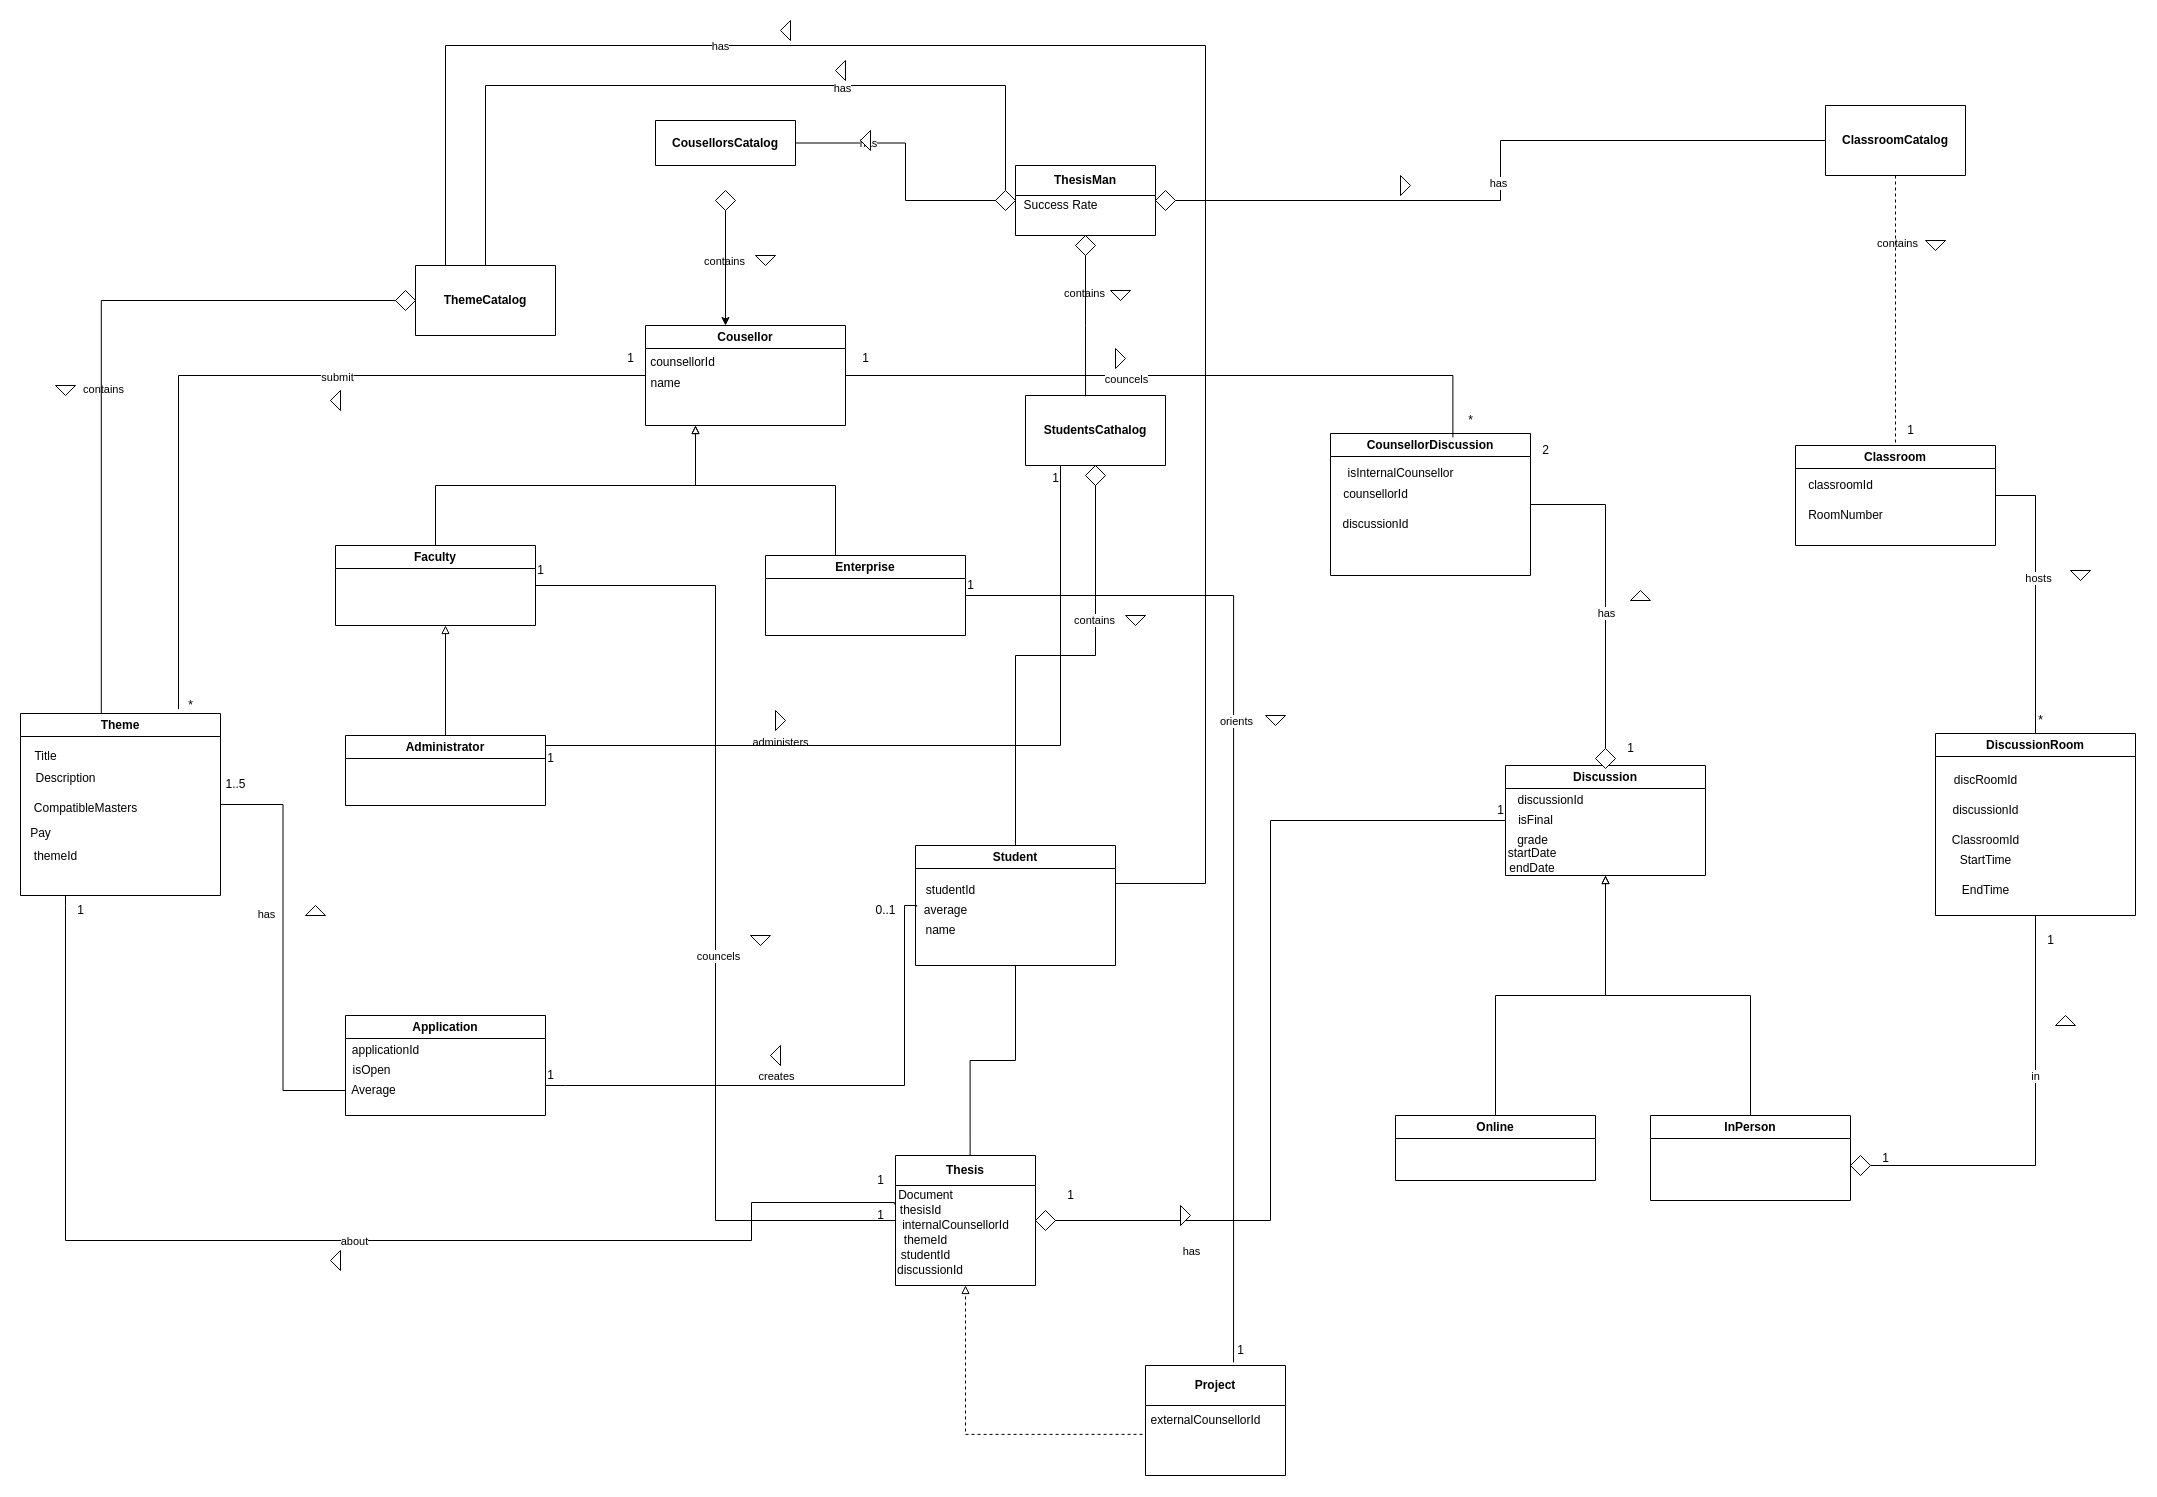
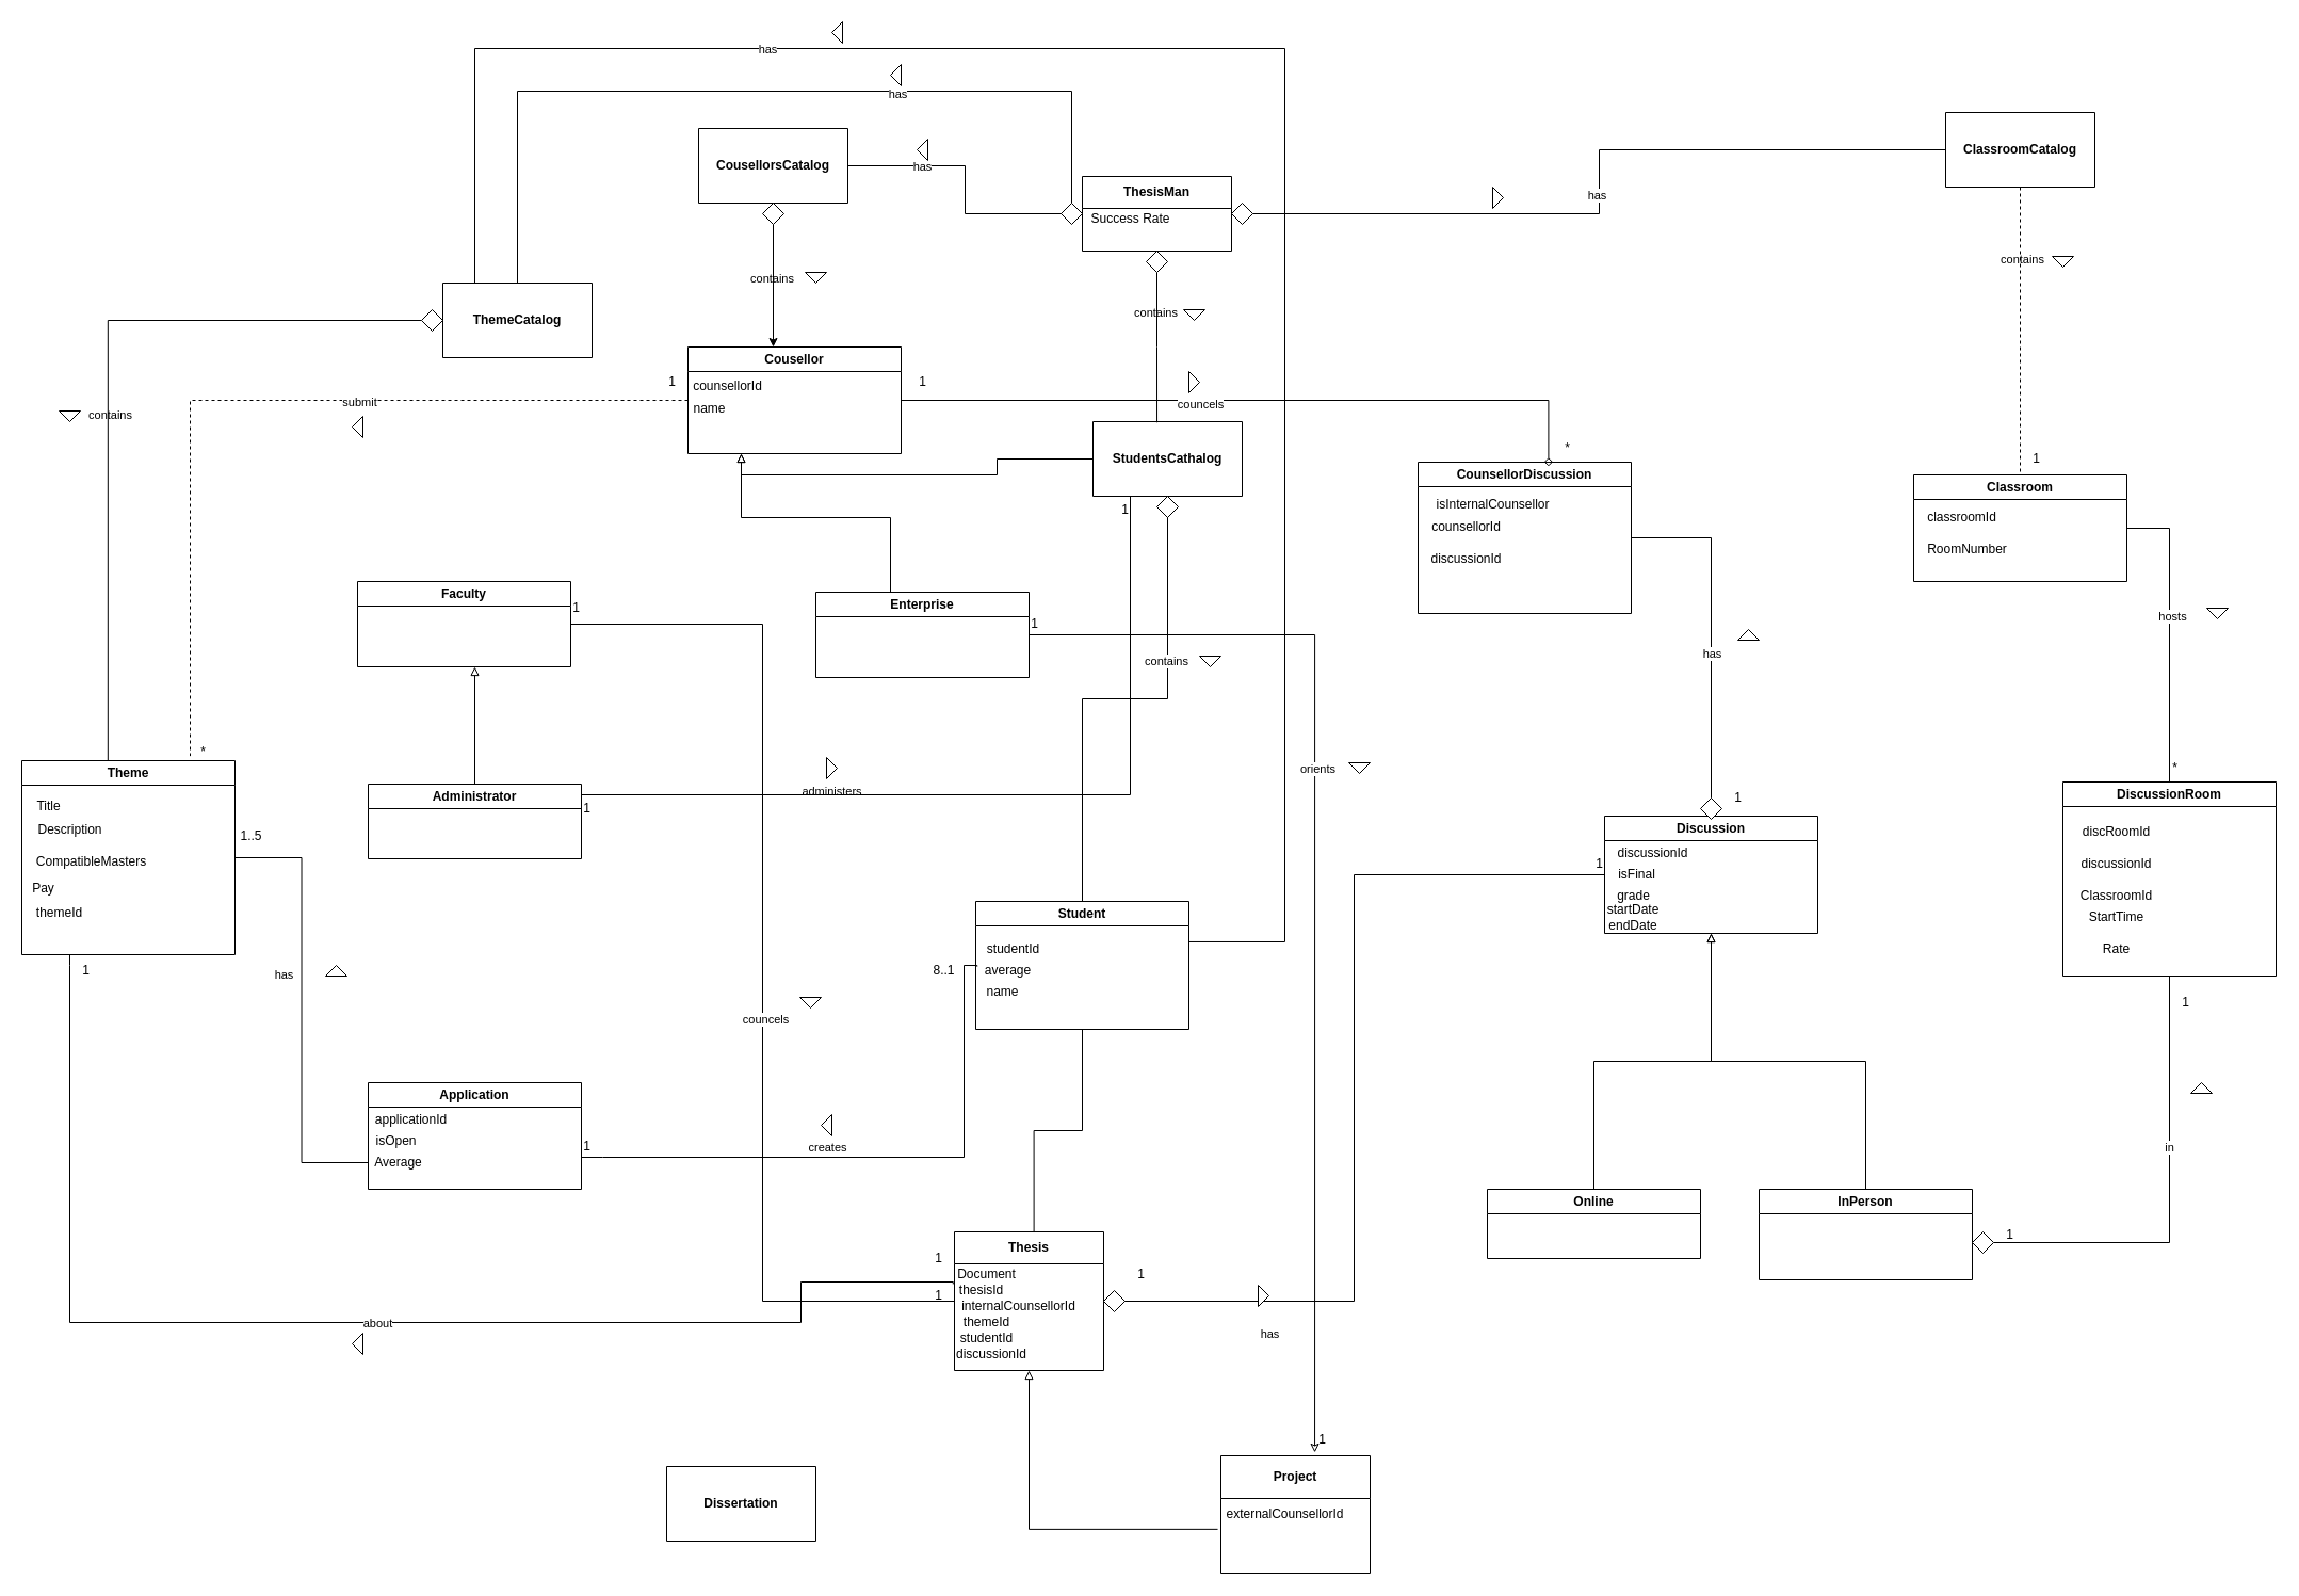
- <mxCell id="23" value="CousellorsCatalog" style="swimlane;whiteSpace=wrap;html=1;startSize=70;labelBackgroundColor=none;" parent="1" vertex="1"><mxGeometry x="655" y="120" width="140" height="45" as="geometry" /></mxCell>
+ <mxCell id="23" value="CousellorsCatalog" style="swimlane;whiteSpace=wrap;html=1;startSize=70;labelBackgroundColor=none;" parent="1" vertex="1"><mxGeometry x="655" y="120" width="140" height="70" as="geometry" /></mxCell>
- <mxCell id="110" style="edgeStyle=orthogonalEdgeStyle;rounded=0;orthogonalLoop=1;jettySize=auto;html=1;entryX=0.612;entryY=0.028;entryDx=0;entryDy=0;entryPerimeter=0;labelBackgroundColor=none;fontColor=default;endArrow=none;endFill=0;" parent="1" source="62" target="69" edge="1"><mxGeometry relative="1" as="geometry" /></mxCell>
+ <mxCell id="110" style="edgeStyle=orthogonalEdgeStyle;rounded=0;orthogonalLoop=1;jettySize=auto;html=1;entryX=0.612;entryY=0.028;entryDx=0;entryDy=0;entryPerimeter=0;labelBackgroundColor=none;fontColor=default;endArrow=diamond;endFill=0;" parent="1" source="62" target="69" edge="1"><mxGeometry relative="1" as="geometry" /></mxCell>
- <mxCell id="130" value="2" style="text;html=1;align=center;verticalAlign=middle;resizable=0;points=[];autosize=1;strokeColor=none;fillColor=none;labelBackgroundColor=none;" parent="1" vertex="1"><mxGeometry x="1530" y="435" width="30" height="30" as="geometry" /></mxCell>
- <mxCell id="108" style="edgeStyle=orthogonalEdgeStyle;rounded=0;orthogonalLoop=1;jettySize=auto;html=1;entryX=0.79;entryY=-0.024;entryDx=0;entryDy=0;entryPerimeter=0;endArrow=none;endFill=0;labelBackgroundColor=none;fontColor=default;" parent="1" source="62" target="27" edge="1"><mxGeometry relative="1" as="geometry" /></mxCell>
+ <mxCell id="108" style="edgeStyle=orthogonalEdgeStyle;rounded=0;orthogonalLoop=1;jettySize=auto;html=1;entryX=0.79;entryY=-0.024;entryDx=0;entryDy=0;entryPerimeter=0;endArrow=none;endFill=0;labelBackgroundColor=none;fontColor=default;dashed=1;" parent="1" source="62" target="27" edge="1"><mxGeometry relative="1" as="geometry" /></mxCell>
- <mxCell id="60" style="edgeStyle=orthogonalEdgeStyle;rounded=0;orthogonalLoop=1;jettySize=auto;html=1;endArrow=none;endFill=0;startArrow=block;startFill=0;labelBackgroundColor=none;fontColor=default;exitX=0.25;exitY=1;exitDx=0;exitDy=0;" parent="1" source="62" target="100" edge="1"><mxGeometry relative="1" as="geometry" /></mxCell>
+ <mxCell id="60" style="edgeStyle=orthogonalEdgeStyle;rounded=0;orthogonalLoop=1;jettySize=auto;html=1;endArrow=none;endFill=0;startArrow=block;startFill=0;labelBackgroundColor=none;fontColor=default;exitX=0.25;exitY=1;exitDx=0;exitDy=0;" parent="1" source="62" target="12" edge="1"><mxGeometry relative="1" as="geometry" /></mxCell>
- <mxCell id="61" style="edgeStyle=orthogonalEdgeStyle;rounded=0;orthogonalLoop=1;jettySize=auto;html=1;endArrow=block;endFill=0;startArrow=block;startFill=0;labelBackgroundColor=none;fontColor=default;exitX=0.25;exitY=1;exitDx=0;exitDy=0;entryX=0.959;entryY=0.034;entryDx=0;entryDy=0;entryPerimeter=0;" parent="1" source="62" target="101" edge="1"><mxGeometry relative="1" as="geometry"><Array as="points"><mxPoint x="695" y="485" /><mxPoint x="835" y="485" /><mxPoint x="835" y="578" /></Array></mxGeometry></mxCell>
+ <mxCell id="61" style="edgeStyle=orthogonalEdgeStyle;rounded=0;orthogonalLoop=1;jettySize=auto;html=1;endArrow=none;endFill=0;startArrow=block;startFill=0;labelBackgroundColor=none;fontColor=default;exitX=0.25;exitY=1;exitDx=0;exitDy=0;entryX=0.959;entryY=0.034;entryDx=0;entryDy=0;entryPerimeter=0;" parent="1" source="62" target="101" edge="1"><mxGeometry relative="1" as="geometry"><Array as="points"><mxPoint x="695" y="485" /><mxPoint x="835" y="485" /><mxPoint x="835" y="578" /></Array></mxGeometry></mxCell>
- <mxCell id="93" value="EndTime" style="text;html=1;align=center;verticalAlign=middle;resizable=0;points=[];autosize=1;strokeColor=none;fillColor=none;labelBackgroundColor=none;" parent="91" vertex="1"><mxGeometry x="15" y="142" width="70" height="30" as="geometry" /></mxCell>
+ <mxCell id="93" value="Rate" style="text;html=1;align=center;verticalAlign=middle;resizable=0;points=[];autosize=1;strokeColor=none;fillColor=none;labelBackgroundColor=none;" parent="91" vertex="1"><mxGeometry x="15" y="142" width="70" height="30" as="geometry" /></mxCell>
- <mxCell id="43" value="0..1" style="text;html=1;align=center;verticalAlign=middle;resizable=0;points=[];autosize=1;strokeColor=none;fillColor=none;labelBackgroundColor=none;" parent="1" vertex="1"><mxGeometry x="865" y="895" width="40" height="30" as="geometry" /></mxCell>
+ <mxCell id="43" value="8..1" style="text;html=1;align=center;verticalAlign=middle;resizable=0;points=[];autosize=1;strokeColor=none;fillColor=none;labelBackgroundColor=none;" parent="1" vertex="1"><mxGeometry x="865" y="895" width="40" height="30" as="geometry" /></mxCell>
- <mxCell id="102" style="edgeStyle=orthogonalEdgeStyle;rounded=0;orthogonalLoop=1;jettySize=auto;html=1;entryX=0.629;entryY=-0.028;entryDx=0;entryDy=0;entryPerimeter=0;endArrow=none;endFill=0;labelBackgroundColor=none;fontColor=default;" parent="1" source="101" target="58" edge="1"><mxGeometry relative="1" as="geometry" /></mxCell>
+ <mxCell id="102" style="edgeStyle=orthogonalEdgeStyle;rounded=0;orthogonalLoop=1;jettySize=auto;html=1;entryX=0.629;entryY=-0.028;entryDx=0;entryDy=0;entryPerimeter=0;endArrow=classic;endFill=0;labelBackgroundColor=none;fontColor=default;" parent="1" source="101" target="58" edge="1"><mxGeometry relative="1" as="geometry" /></mxCell>
+ <mxCell id="56" value="Dissertation" style="swimlane;whiteSpace=wrap;html=1;startSize=70;labelBackgroundColor=none;" parent="1" vertex="1"><mxGeometry x="625" y="1375" width="140" height="70" as="geometry" /></mxCell>
- <mxCell id="57" style="edgeStyle=orthogonalEdgeStyle;rounded=0;orthogonalLoop=1;jettySize=auto;html=1;entryX=0.5;entryY=1;entryDx=0;entryDy=0;endArrow=block;endFill=0;exitX=-0.021;exitY=0.626;exitDx=0;exitDy=0;exitPerimeter=0;labelBackgroundColor=none;fontColor=default;dashed=1;" parent="1" source="58" target="48" edge="1"><mxGeometry relative="1" as="geometry"><mxPoint x="1125.003" y="1145" as="sourcePoint" /></mxGeometry></mxCell>
+ <mxCell id="57" style="edgeStyle=orthogonalEdgeStyle;rounded=0;orthogonalLoop=1;jettySize=auto;html=1;entryX=0.5;entryY=1;entryDx=0;entryDy=0;endArrow=block;endFill=0;exitX=-0.021;exitY=0.626;exitDx=0;exitDy=0;exitPerimeter=0;labelBackgroundColor=none;fontColor=default;" parent="1" source="58" target="48" edge="1"><mxGeometry relative="1" as="geometry"><mxPoint x="1125.003" y="1145" as="sourcePoint" /></mxGeometry></mxCell>
